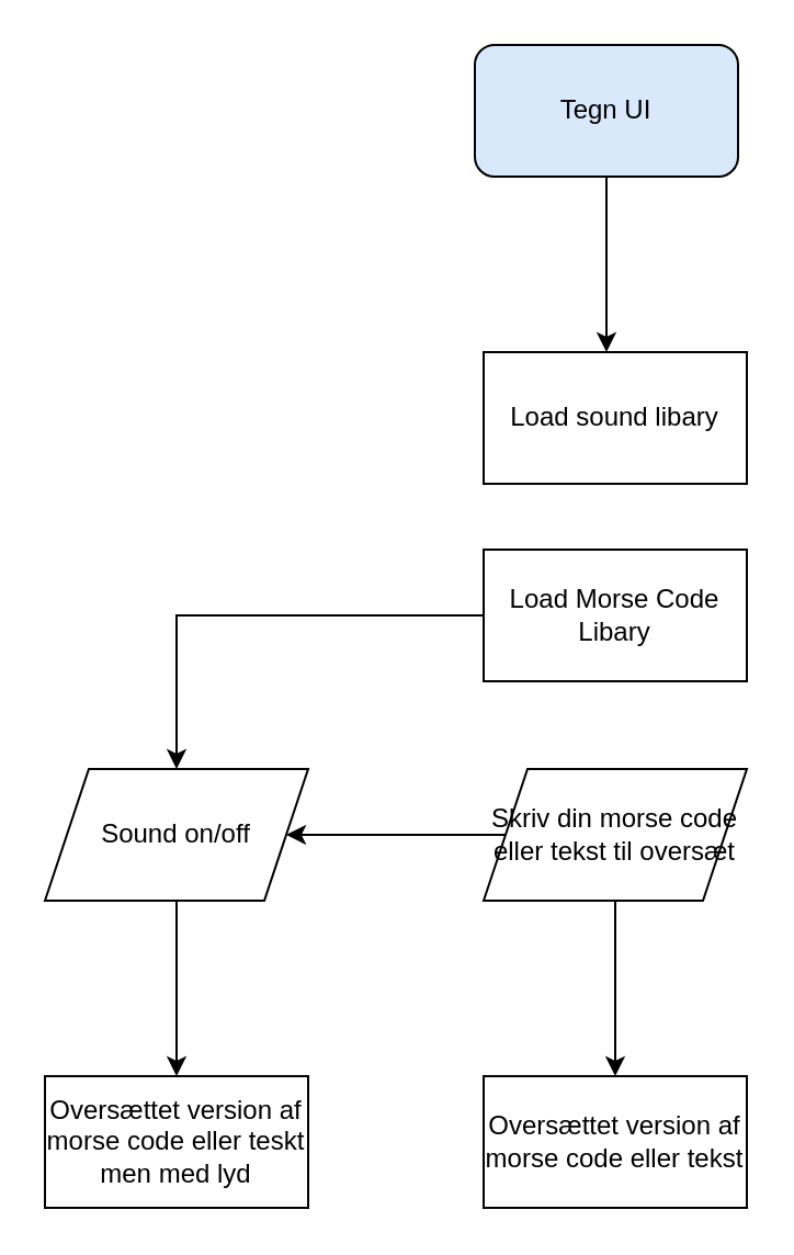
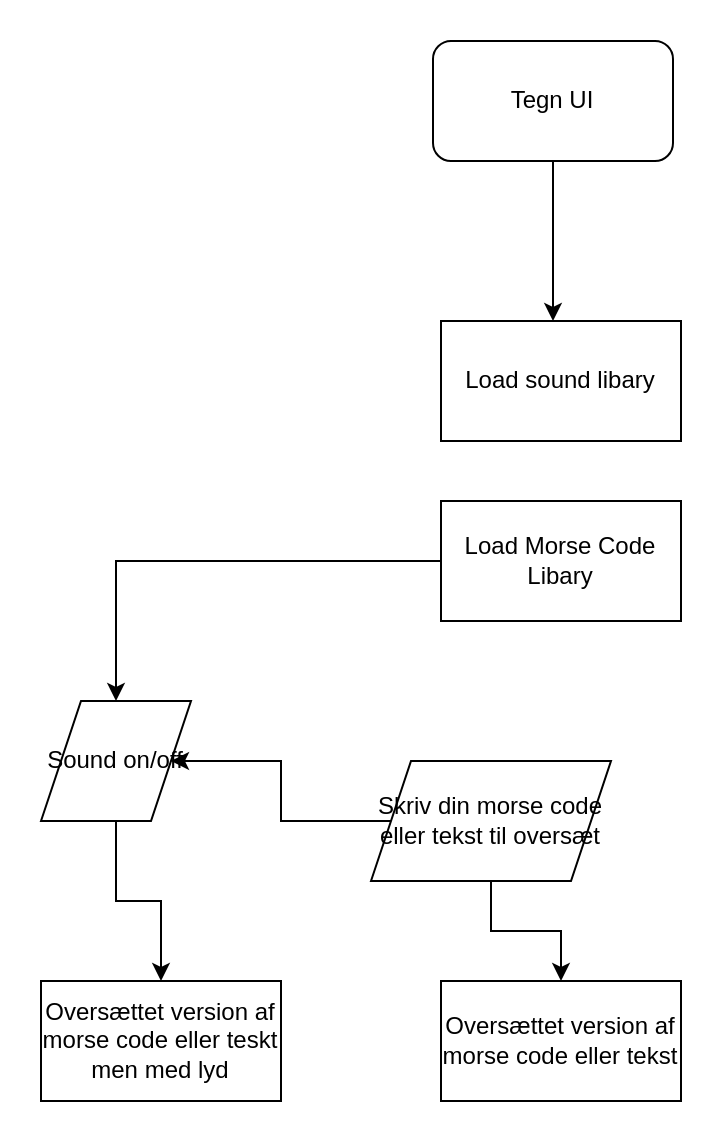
- <mxCell id="3" value="Tegn UI" style="rounded=1;whiteSpace=wrap;html=1;fillColor=#dae8fc;" parent="1" vertex="1"><mxGeometry x="216" y="20" width="120" height="60" as="geometry" /></mxCell>
+ <mxCell id="3" value="Tegn UI" style="rounded=1;whiteSpace=wrap;html=1;" parent="1" vertex="1"><mxGeometry x="216" y="20" width="120" height="60" as="geometry" /></mxCell>
- <mxCell id="12" value="Sound on/off" style="shape=parallelogram;perimeter=parallelogramPerimeter;whiteSpace=wrap;html=1;fixedSize=1;rounded=0;" vertex="1" parent="1"><mxGeometry x="20" y="350" width="120" height="60" as="geometry" /></mxCell>
+ <mxCell id="12" value="Sound on/off" style="shape=parallelogram;perimeter=parallelogramPerimeter;whiteSpace=wrap;html=1;fixedSize=1;rounded=0;" vertex="1" parent="1"><mxGeometry x="20" y="350" width="75" height="60" as="geometry" /></mxCell>
- <mxCell id="7" value="Skriv din morse code eller tekst til oversæt" style="shape=parallelogram;perimeter=parallelogramPerimeter;whiteSpace=wrap;html=1;fixedSize=1;rounded=0;" parent="1" vertex="1"><mxGeometry x="220" y="350" width="120" height="60" as="geometry" /></mxCell>
+ <mxCell id="7" value="Skriv din morse code eller tekst til oversæt" style="shape=parallelogram;perimeter=parallelogramPerimeter;whiteSpace=wrap;html=1;fixedSize=1;rounded=0;" parent="1" vertex="1"><mxGeometry x="185" y="380" width="120" height="60" as="geometry" /></mxCell>
